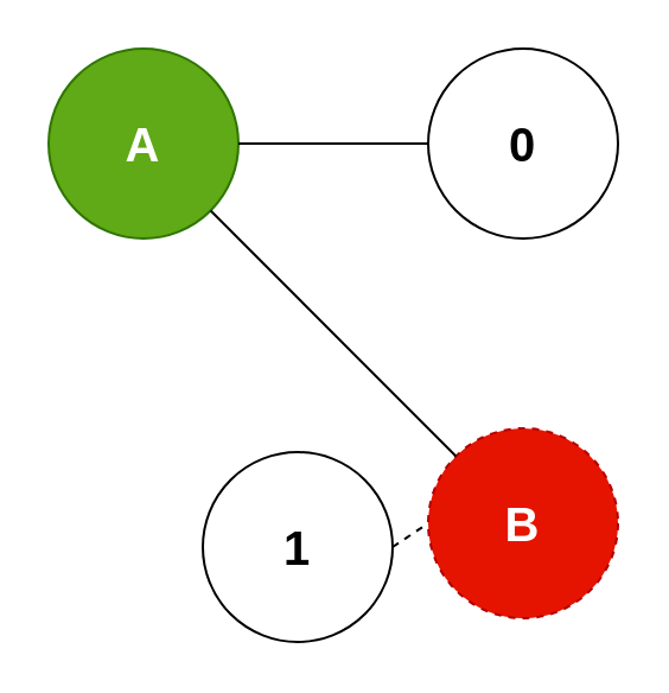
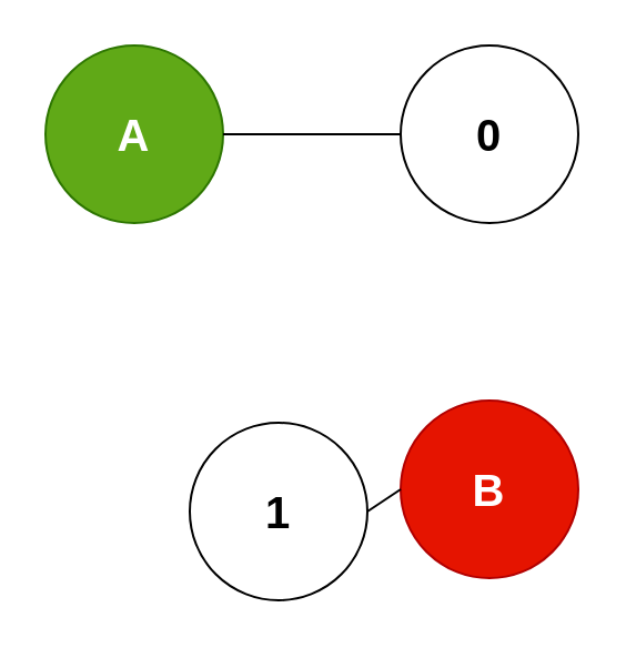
- <mxCell id="7" value="" style="endArrow=none;html=1;rounded=0;exitX=1;exitY=1;exitDx=0;exitDy=0;entryX=0;entryY=0;entryDx=0;entryDy=0;" parent="1" source="2" target="4" edge="1"><mxGeometry width="50" height="50" relative="1" as="geometry"><mxPoint x="220" y="270" as="sourcePoint" /><mxPoint x="270" y="220" as="targetPoint" /></mxGeometry></mxCell>
- <mxCell id="4" value="&lt;font style=&quot;font-size: 20px;&quot;&gt;&lt;b&gt;B&lt;/b&gt;&lt;/font&gt;" style="ellipse;whiteSpace=wrap;html=1;aspect=fixed;fillColor=light-dark(#E51400,#FF0000);fontColor=#ffffff;strokeColor=#B20000;dashed=1;" parent="1" vertex="1"><mxGeometry x="180" y="180" width="80" height="80" as="geometry" /></mxCell>
+ <mxCell id="4" value="&lt;font style=&quot;font-size: 20px;&quot;&gt;&lt;b&gt;B&lt;/b&gt;&lt;/font&gt;" style="ellipse;whiteSpace=wrap;html=1;aspect=fixed;fillColor=light-dark(#E51400,#FF0000);fontColor=#ffffff;strokeColor=#B20000;" parent="1" vertex="1"><mxGeometry x="180" y="180" width="80" height="80" as="geometry" /></mxCell>
- <mxCell id="8" value="" style="endArrow=none;html=1;rounded=0;exitX=1;exitY=0.5;exitDx=0;exitDy=0;entryX=0;entryY=0.5;entryDx=0;entryDy=0;dashed=1;" parent="1" source="5" target="4" edge="1"><mxGeometry width="50" height="50" relative="1" as="geometry"><mxPoint x="220" y="270" as="sourcePoint" /><mxPoint x="270" y="220" as="targetPoint" /></mxGeometry></mxCell>
+ <mxCell id="8" value="" style="endArrow=none;html=1;rounded=0;exitX=1;exitY=0.5;exitDx=0;exitDy=0;entryX=0;entryY=0.5;entryDx=0;entryDy=0;" parent="1" source="5" target="4" edge="1"><mxGeometry width="50" height="50" relative="1" as="geometry"><mxPoint x="220" y="270" as="sourcePoint" /><mxPoint x="270" y="220" as="targetPoint" /></mxGeometry></mxCell>
